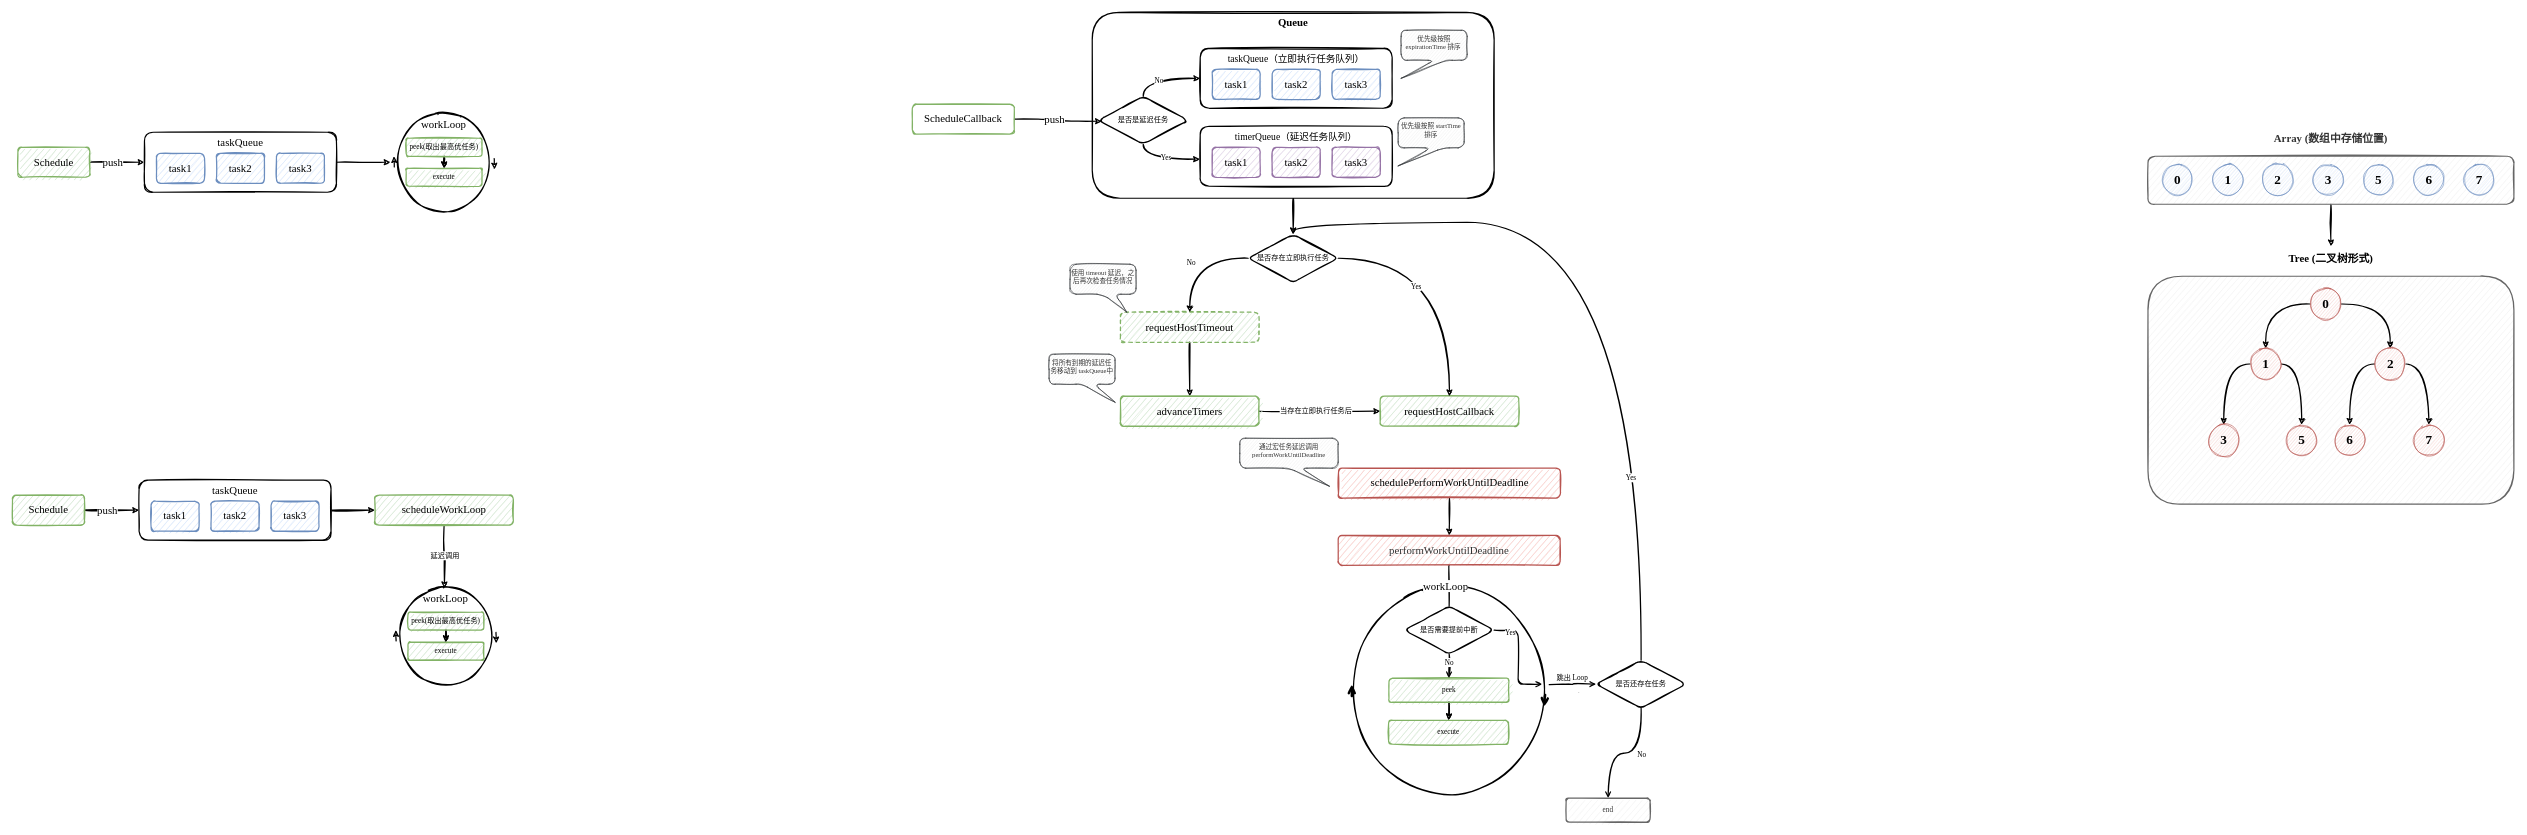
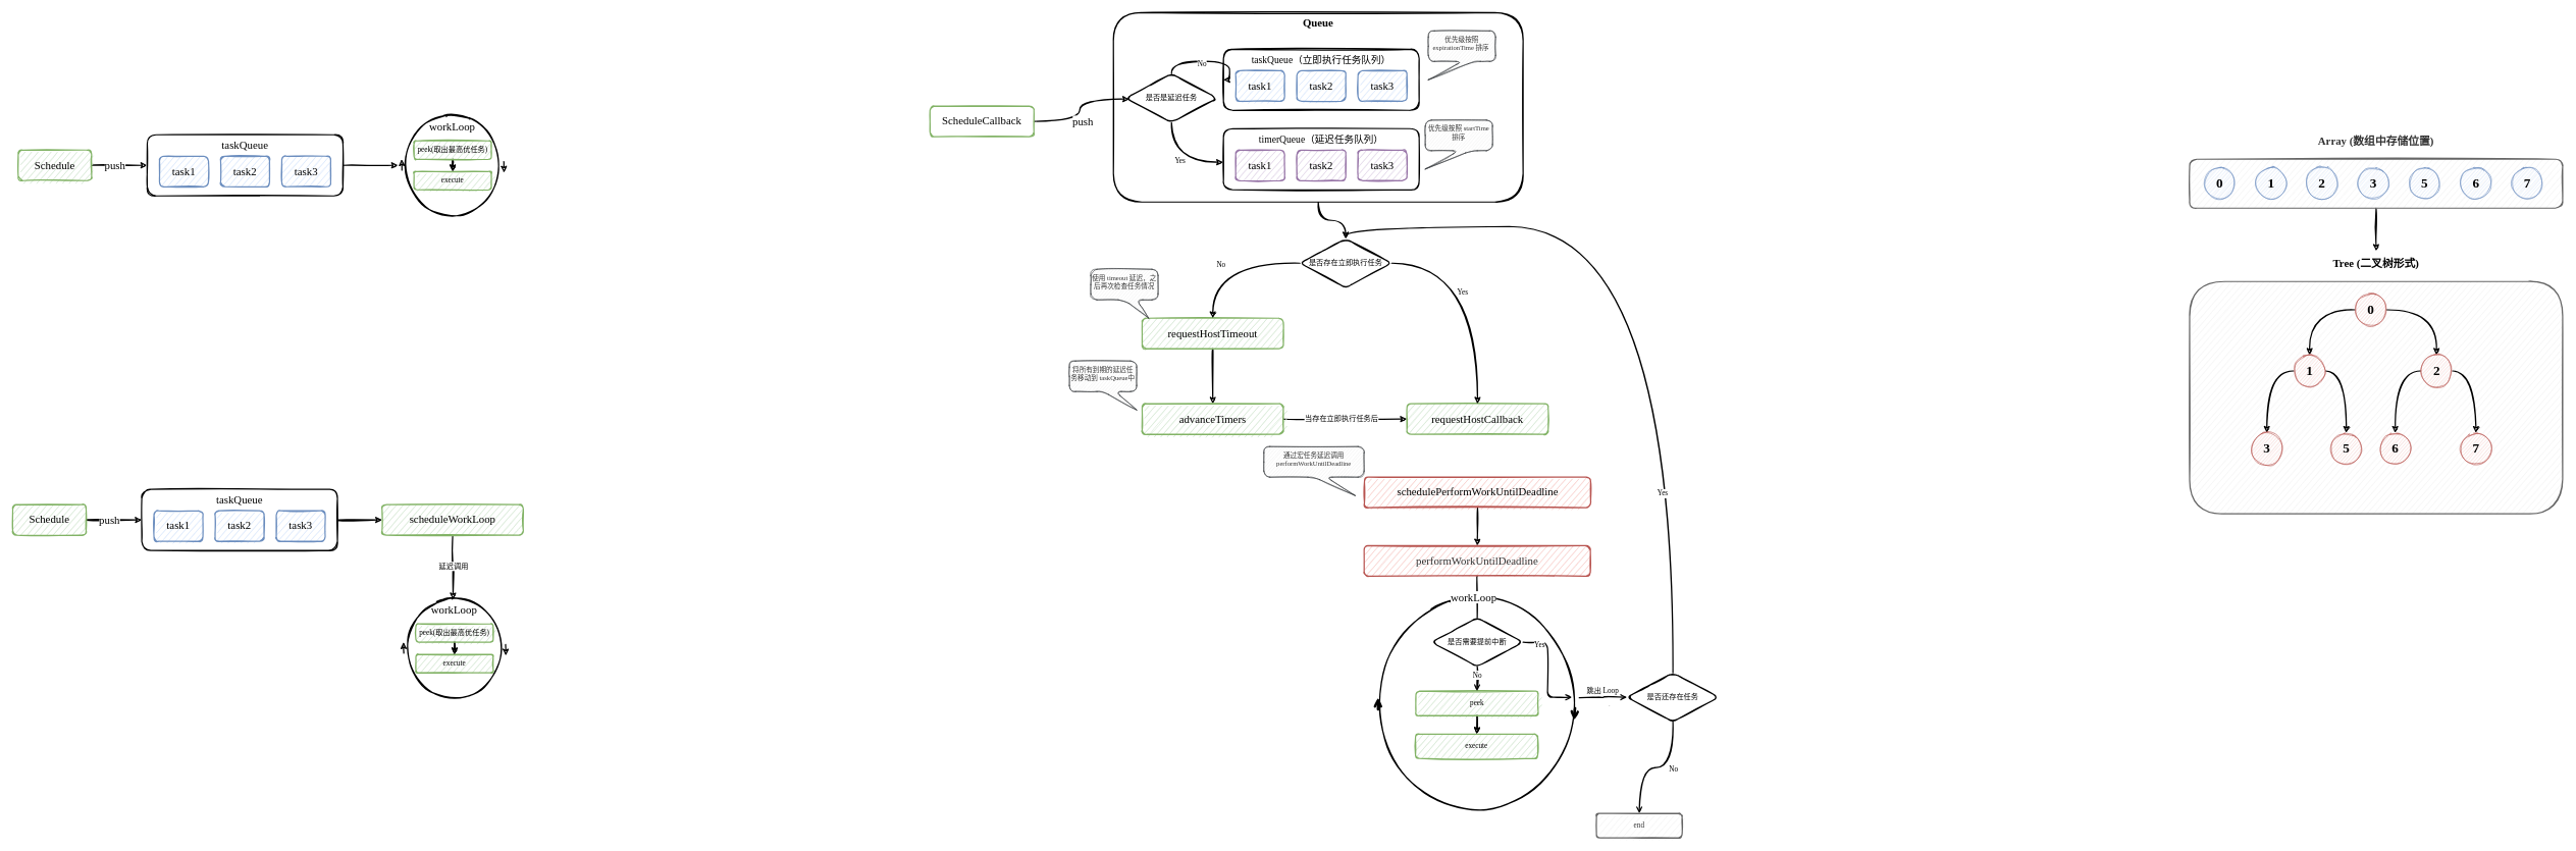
- <mxCell id="80" value="&lt;span style=&quot;text-align: left&quot;&gt;是否是延迟任务&lt;/span&gt;" style="rhombus;whiteSpace=wrap;html=1;rounded=1;shadow=0;glass=0;sketch=1;fontFamily=Comic Sans MS;fontSize=12;strokeWidth=2;fillColor=none;gradientColor=none;align=center;verticalAlign=middle;" parent="1" vertex="1"><mxGeometry x="1830" y="160" width="150" height="80" as="geometry" /></mxCell>
+ <mxCell id="80" value="&lt;span style=&quot;text-align: left&quot;&gt;是否是延迟任务&lt;/span&gt;" style="rhombus;whiteSpace=wrap;html=1;rounded=1;shadow=0;glass=0;sketch=1;fontFamily=Comic Sans MS;fontSize=12;strokeWidth=2;fillColor=none;gradientColor=none;align=center;verticalAlign=middle;" parent="1" vertex="1"><mxGeometry x="1840" y="120" width="150" height="80" as="geometry" /></mxCell>
- <mxCell id="91" value="&lt;span style=&quot;text-align: left&quot;&gt;是否存在立即执行任务&lt;/span&gt;" style="rhombus;whiteSpace=wrap;html=1;rounded=1;shadow=0;glass=0;sketch=1;fontFamily=Comic Sans MS;fontSize=12;strokeWidth=2;fillColor=none;gradientColor=none;align=center;verticalAlign=middle;" parent="1" vertex="1"><mxGeometry x="2080" y="390" width="150" height="80" as="geometry" /></mxCell>
+ <mxCell id="91" value="&lt;span style=&quot;text-align: left&quot;&gt;是否存在立即执行任务&lt;/span&gt;" style="rhombus;whiteSpace=wrap;html=1;rounded=1;shadow=0;glass=0;sketch=1;fontFamily=Comic Sans MS;fontSize=12;strokeWidth=2;fillColor=none;gradientColor=none;align=center;verticalAlign=middle;" parent="1" vertex="1"><mxGeometry x="2125" y="390" width="150" height="80" as="geometry" /></mxCell>
- <mxCell id="82" value="requestHostTimeout" style="rounded=1;whiteSpace=wrap;html=1;shadow=0;sketch=1;fontFamily=Comic Sans MS;fontSize=18;strokeWidth=2;verticalAlign=middle;strokeColor=#82b366;fillColor=#d5e8d4;glass=0;dashed=1;" parent="1" vertex="1"><mxGeometry x="1867" y="520" width="231" height="50" as="geometry" /></mxCell>
+ <mxCell id="82" value="requestHostTimeout" style="rounded=1;whiteSpace=wrap;html=1;shadow=0;sketch=1;fontFamily=Comic Sans MS;fontSize=18;strokeWidth=2;verticalAlign=middle;strokeColor=#82b366;fillColor=#d5e8d4;glass=0;" parent="1" vertex="1"><mxGeometry x="1867" y="520" width="231" height="50" as="geometry" /></mxCell>
